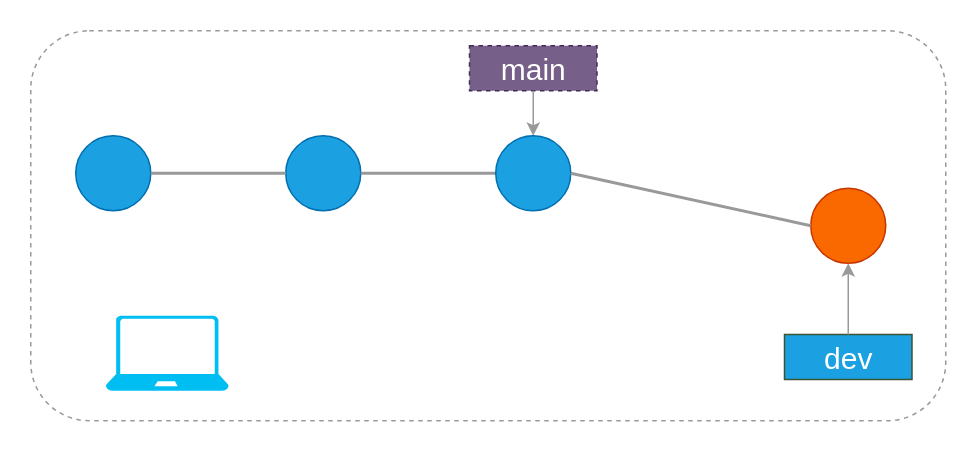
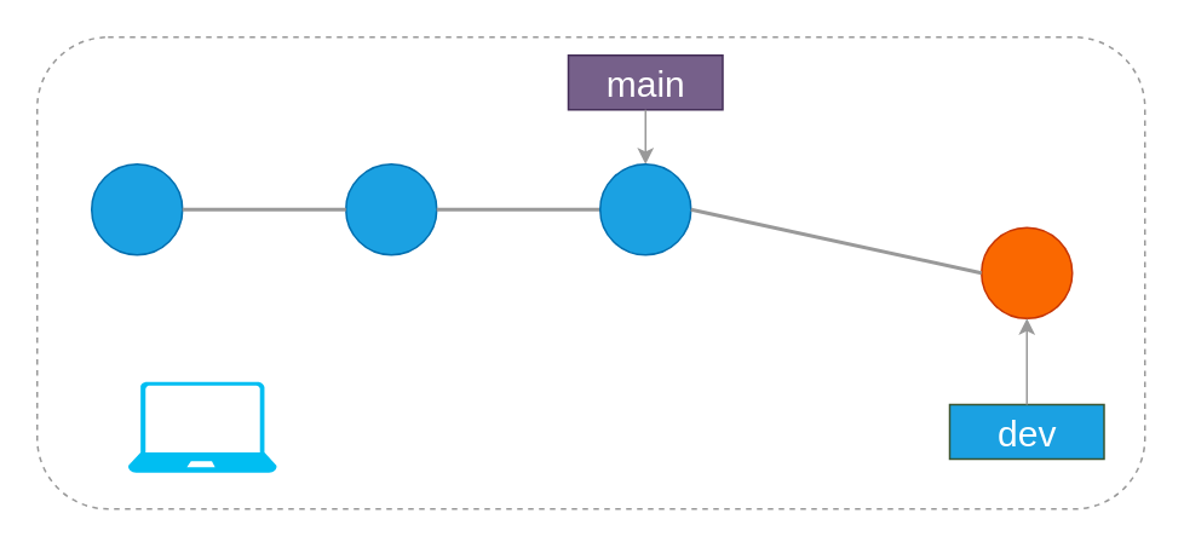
- <mxCell id="8" value="main" style="rounded=1;whiteSpace=wrap;html=1;fillColor=#76608a;strokeColor=#432D57;fontColor=#ffffff;fontSize=20;arcSize=0;dashed=1;" parent="1" vertex="1"><mxGeometry x="312.5" y="30" width="85" height="30" as="geometry" /></mxCell>
+ <mxCell id="8" value="main" style="rounded=1;whiteSpace=wrap;html=1;fillColor=#76608a;strokeColor=#432D57;fontColor=#ffffff;fontSize=20;arcSize=0;" parent="1" vertex="1"><mxGeometry x="312.5" y="30" width="85" height="30" as="geometry" /></mxCell>
